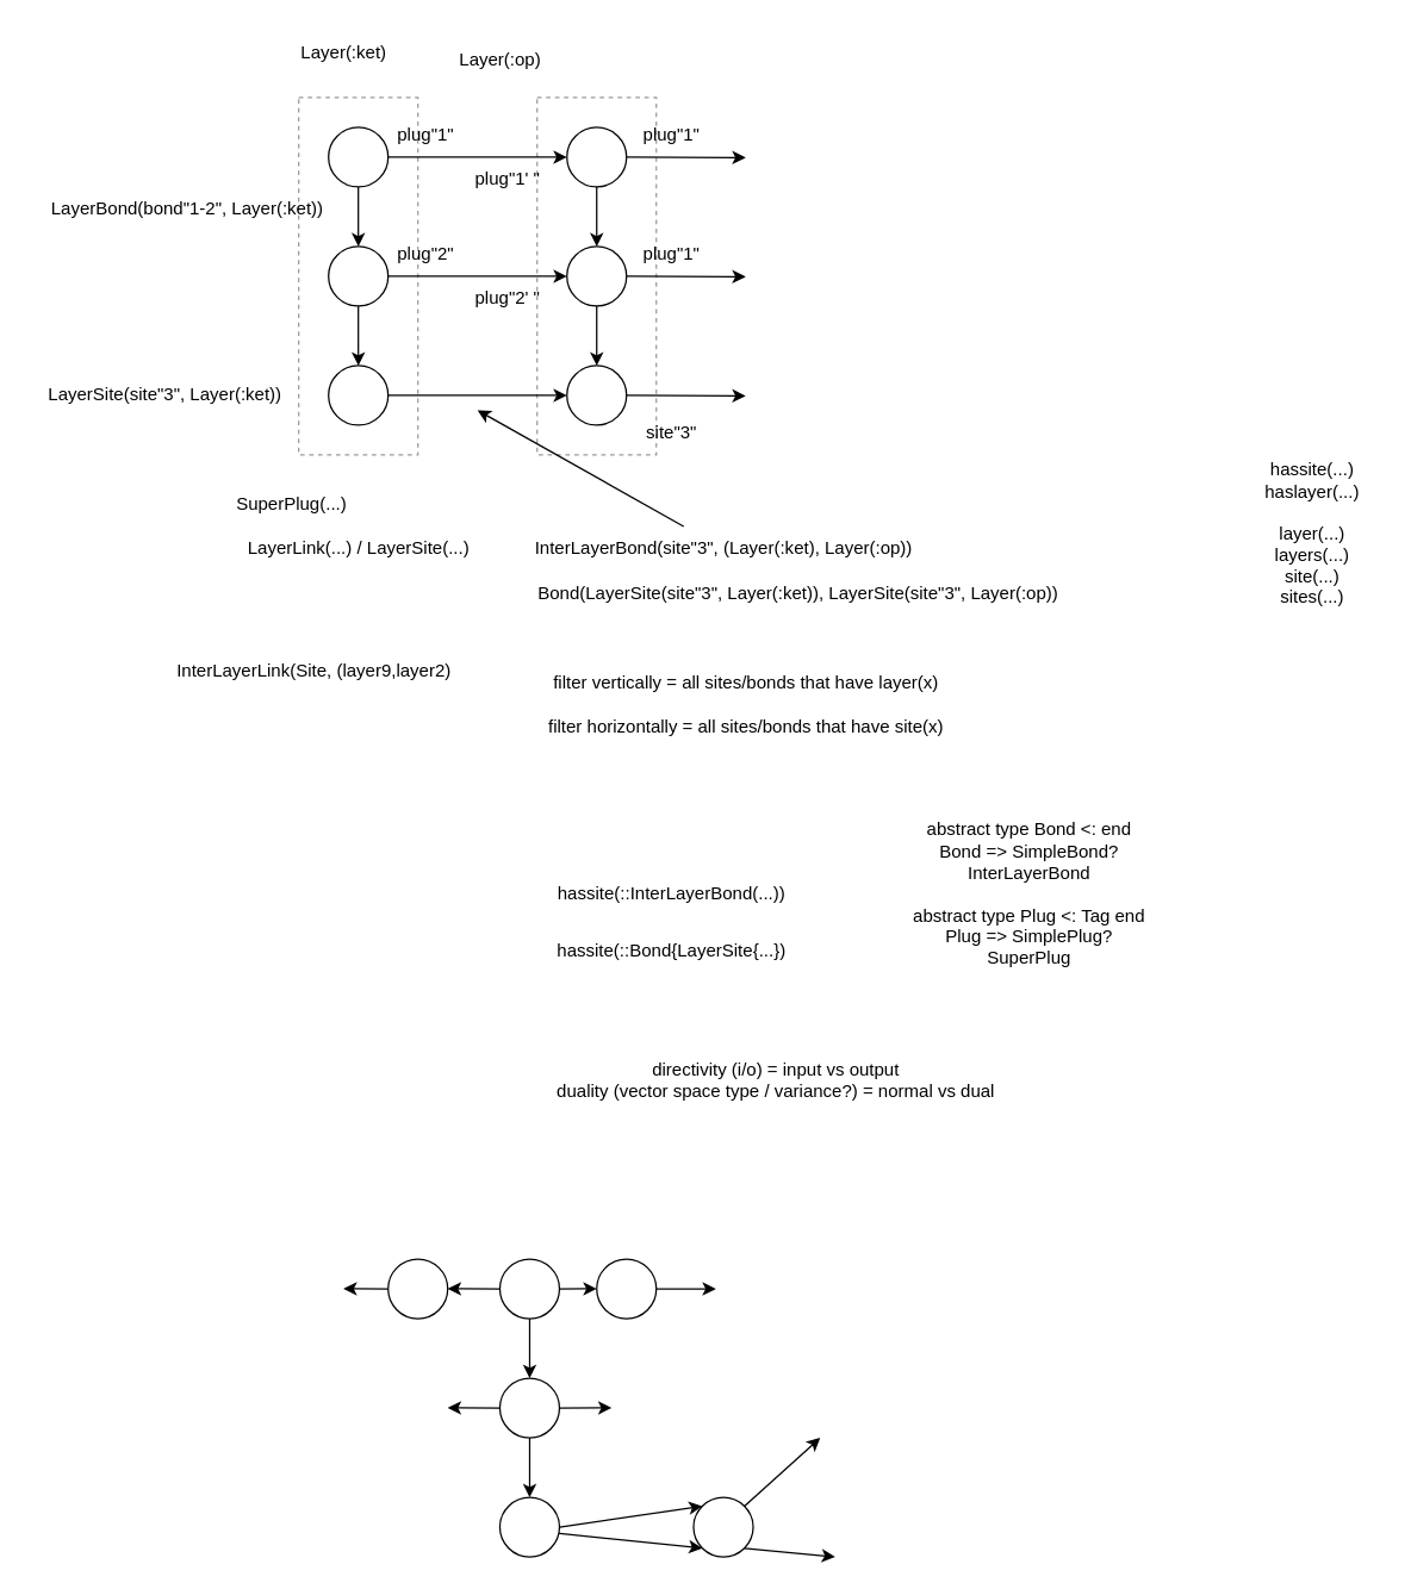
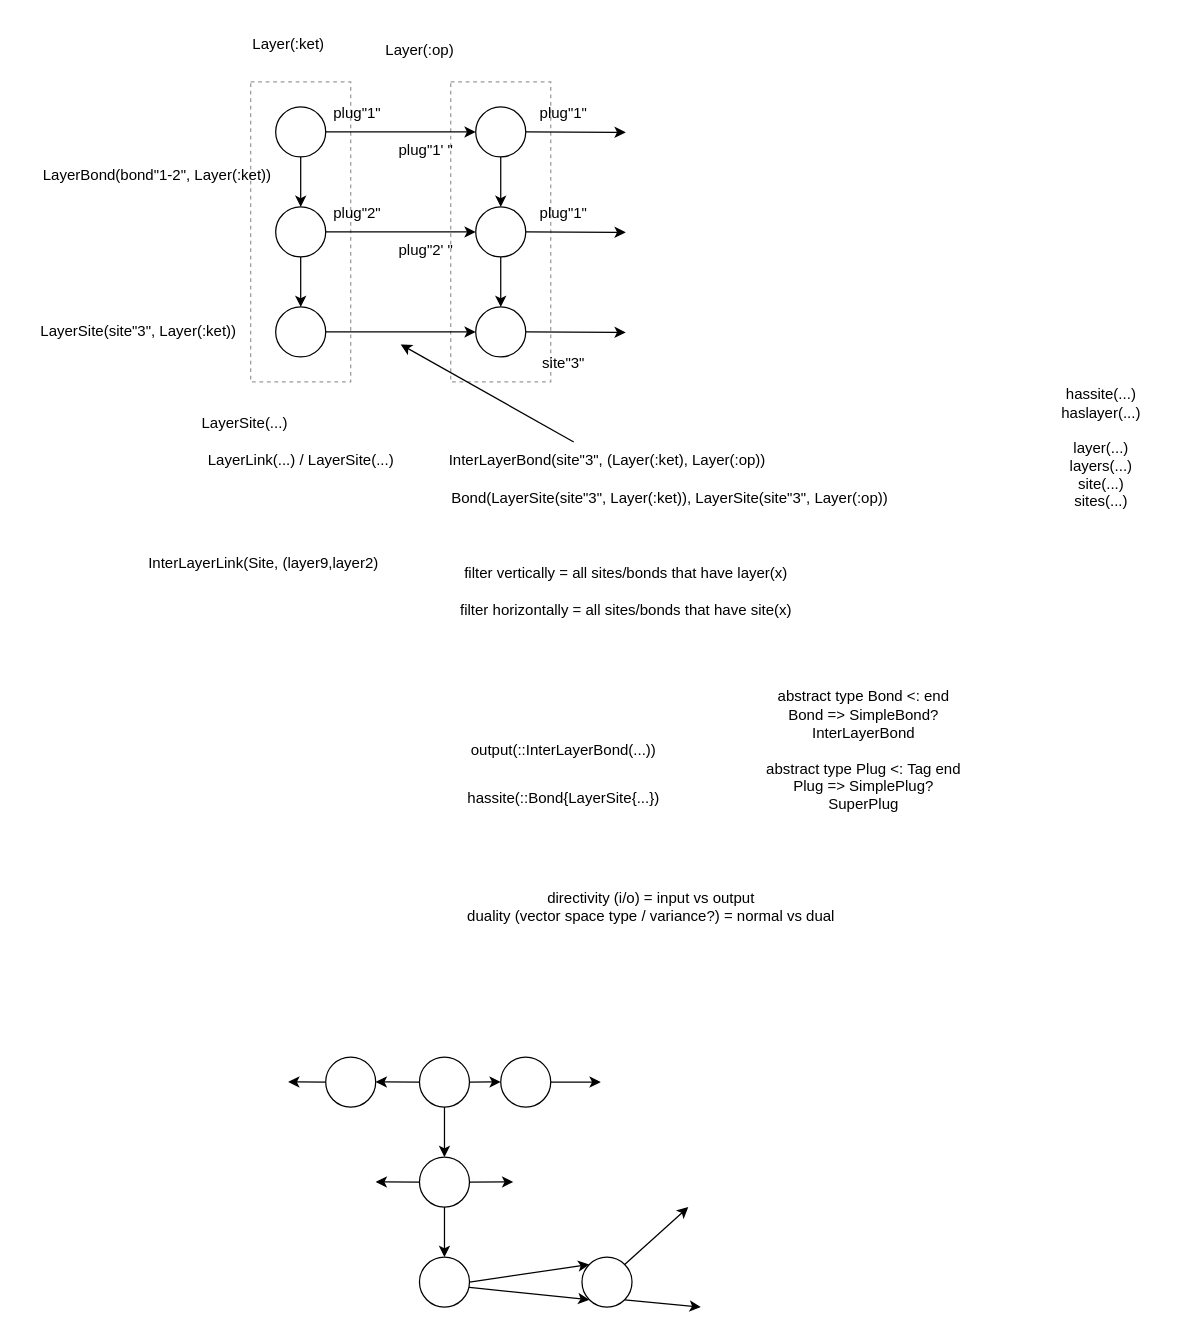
- <mxCell id="31" value="SuperPlug(...)" style="text;html=1;align=center;verticalAlign=middle;resizable=0;points=[];autosize=1;strokeColor=none;fillColor=none;" vertex="1" parent="1"><mxGeometry x="150" y="323" width="90" height="30" as="geometry" /></mxCell>
+ <mxCell id="31" value="LayerSite(...)" style="text;html=1;align=center;verticalAlign=middle;resizable=0;points=[];autosize=1;strokeColor=none;fillColor=none;" vertex="1" parent="1"><mxGeometry x="150" y="323" width="90" height="30" as="geometry" /></mxCell>
- <mxCell id="40" value="hassite(::InterLayerBond(...))" style="text;html=1;align=center;verticalAlign=middle;resizable=0;points=[];autosize=1;strokeColor=none;fillColor=none;" vertex="1" parent="1"><mxGeometry x="360" y="585" width="180" height="30" as="geometry" /></mxCell>
+ <mxCell id="40" value="output(::InterLayerBond(...))" style="text;html=1;align=center;verticalAlign=middle;resizable=0;points=[];autosize=1;strokeColor=none;fillColor=none;" vertex="1" parent="1"><mxGeometry x="360" y="585" width="180" height="30" as="geometry" /></mxCell>
